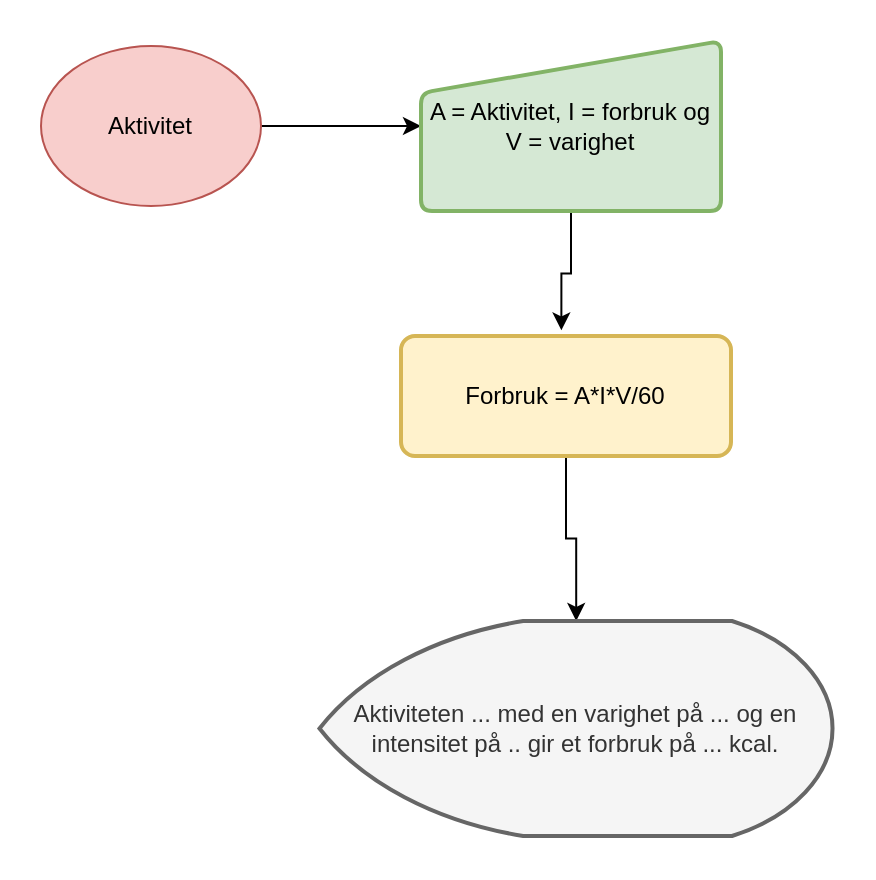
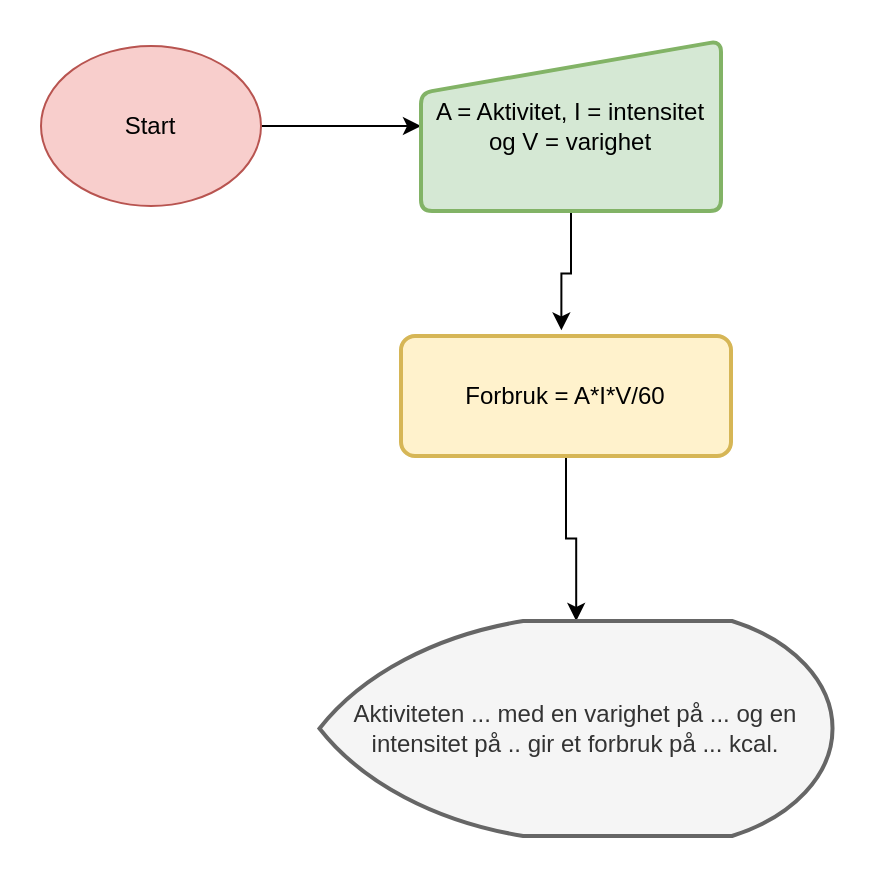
- <mxCell id="3" value="Aktivitet" style="ellipse;whiteSpace=wrap;html=1;fillColor=#f8cecc;strokeColor=#b85450;" vertex="1" parent="1"><mxGeometry x="20" y="22.5" width="110" height="80" as="geometry" /></mxCell>
+ <mxCell id="3" value="Start" style="ellipse;whiteSpace=wrap;html=1;fillColor=#f8cecc;strokeColor=#b85450;" vertex="1" parent="1"><mxGeometry x="20" y="22.5" width="110" height="80" as="geometry" /></mxCell>
- <mxCell id="5" value="A = Aktivitet, I = forbruk og V = varighet" style="html=1;strokeWidth=2;shape=manualInput;whiteSpace=wrap;rounded=1;size=26;arcSize=11;fillColor=#d5e8d4;strokeColor=#82b366;" vertex="1" parent="1"><mxGeometry x="210" y="20" width="150" height="85" as="geometry" /></mxCell>
+ <mxCell id="5" value="A = Aktivitet, I = intensitet og V = varighet" style="html=1;strokeWidth=2;shape=manualInput;whiteSpace=wrap;rounded=1;size=26;arcSize=11;fillColor=#d5e8d4;strokeColor=#82b366;" vertex="1" parent="1"><mxGeometry x="210" y="20" width="150" height="85" as="geometry" /></mxCell>
